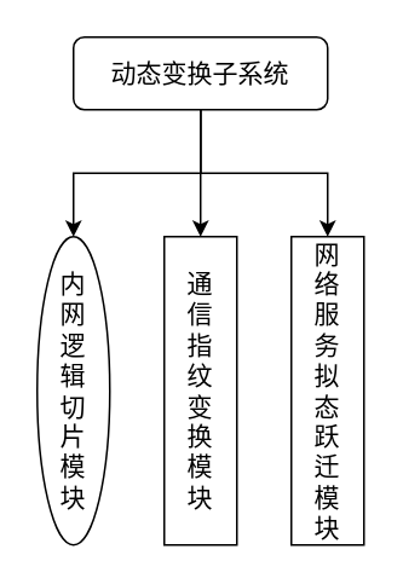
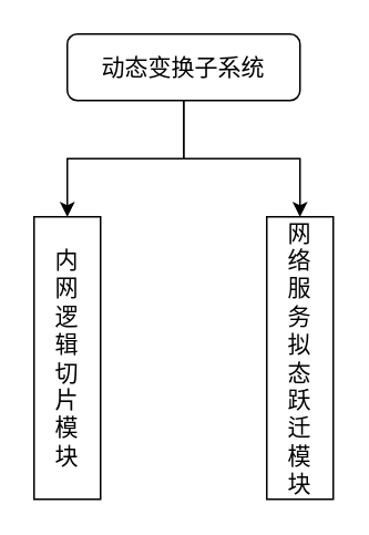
- <mxCell id="3" style="edgeStyle=orthogonalEdgeStyle;rounded=0;orthogonalLoop=1;jettySize=auto;html=1;exitX=0.5;exitY=1;exitDx=0;exitDy=0;entryX=0.5;entryY=0;entryDx=0;entryDy=0;fontSize=14;" edge="1" parent="1" source="5" target="7"><mxGeometry relative="1" as="geometry" /></mxCell>
- <mxCell id="6" value="内&lt;br&gt;网&lt;br&gt;逻&lt;br&gt;辑&lt;br&gt;切&lt;br&gt;片&lt;br&gt;模&lt;br&gt;块" style="ellipse;whiteSpace=wrap;html=1;fontSize=14;" vertex="1" parent="1"><mxGeometry x="20" y="130" width="40" height="170" as="geometry" /></mxCell>
+ <mxCell id="6" value="内&lt;br&gt;网&lt;br&gt;逻&lt;br&gt;辑&lt;br&gt;切&lt;br&gt;片&lt;br&gt;模&lt;br&gt;块" style="rounded=0;whiteSpace=wrap;html=1;fontSize=14;" vertex="1" parent="1"><mxGeometry x="20" y="130" width="40" height="170" as="geometry" /></mxCell>
- <mxCell id="7" value="通&lt;br&gt;信&lt;br&gt;指&lt;br&gt;纹&lt;br&gt;变&lt;br&gt;换&lt;br&gt;模&lt;br&gt;块" style="rounded=0;whiteSpace=wrap;html=1;fontSize=14;" vertex="1" parent="1"><mxGeometry x="90" y="130" width="40" height="170" as="geometry" /></mxCell>
